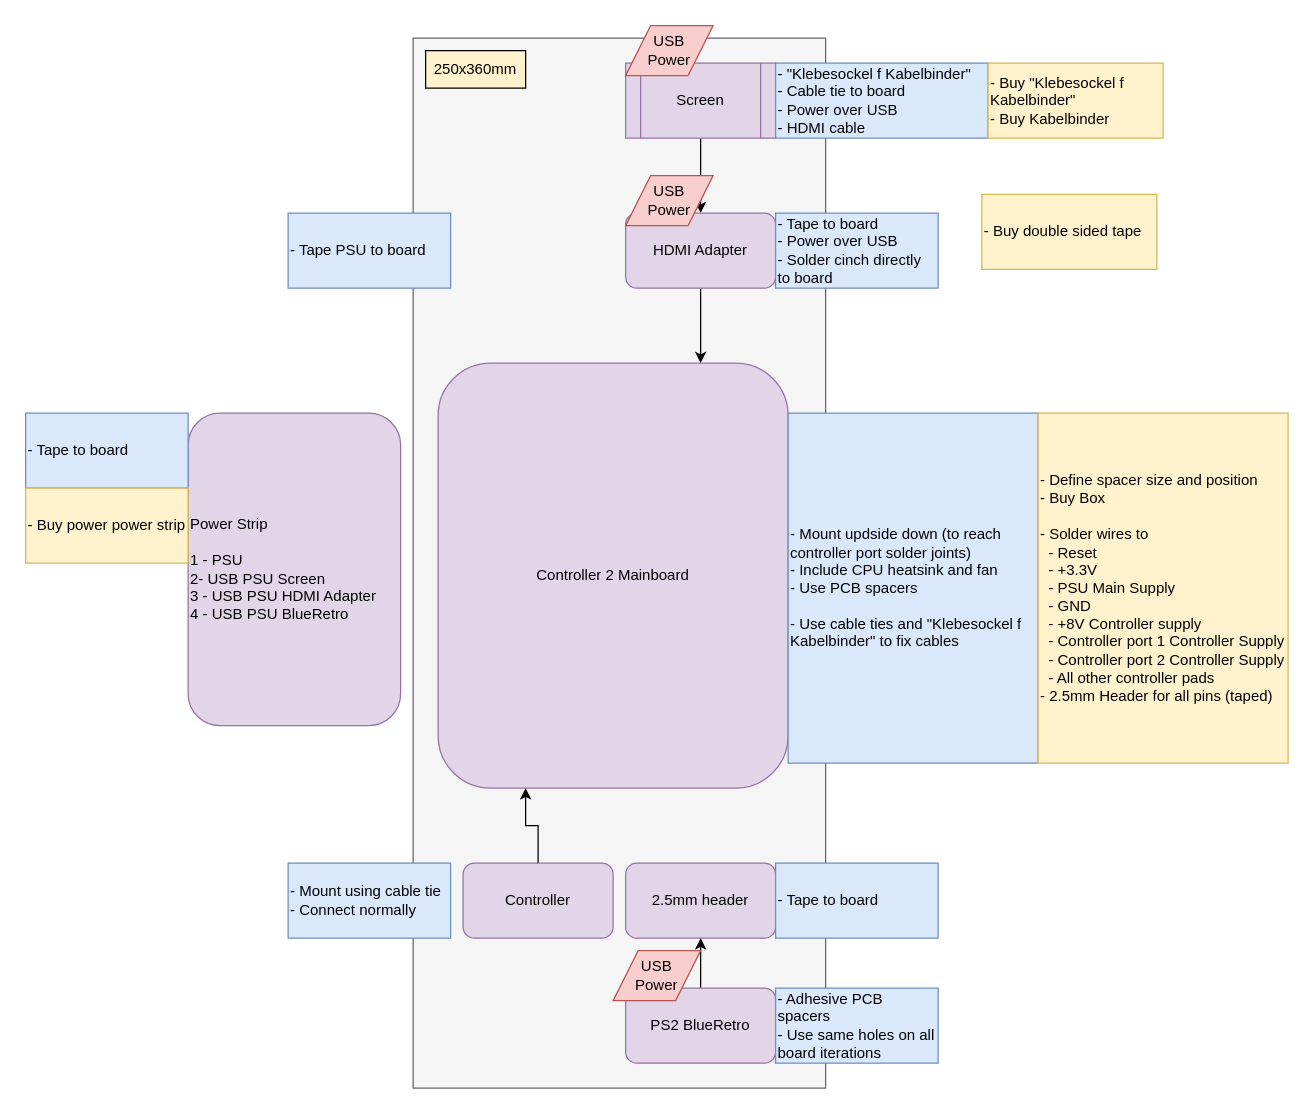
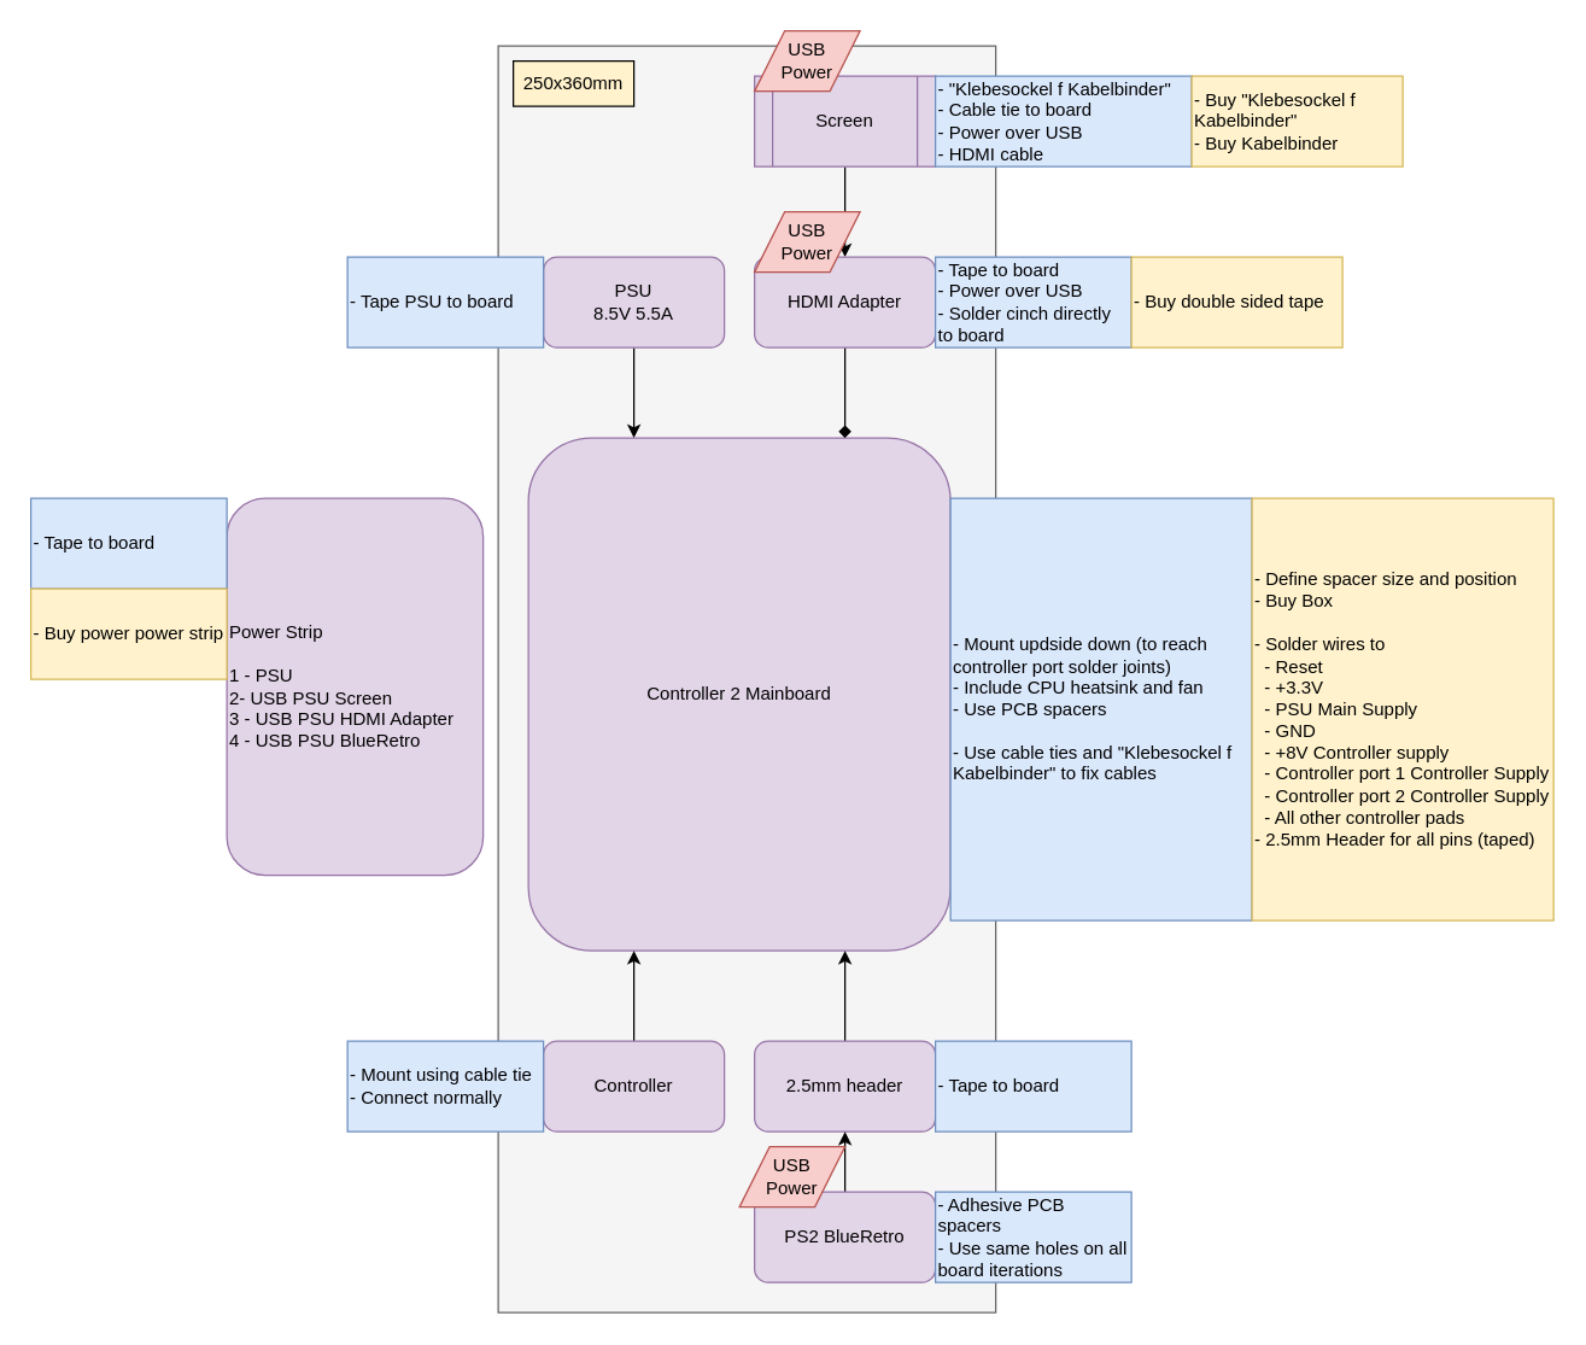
- <mxCell id="22" value="- Buy double sided tape" style="text;html=1;align=left;verticalAlign=middle;whiteSpace=wrap;rounded=0;fillColor=#fff2cc;strokeColor=#d6b656;" parent="1" vertex="1"><mxGeometry x="785" y="155" width="140" height="60" as="geometry" /></mxCell>
+ <mxCell id="22" value="- Buy double sided tape" style="text;html=1;align=left;verticalAlign=middle;whiteSpace=wrap;rounded=0;fillColor=#fff2cc;strokeColor=#d6b656;" parent="1" vertex="1"><mxGeometry x="750" y="170" width="140" height="60" as="geometry" /></mxCell>
+ <mxCell id="7" value="PSU&lt;div&gt;8.5V 5.5A&lt;/div&gt;" style="rounded=1;whiteSpace=wrap;html=1;fillColor=#e1d5e7;strokeColor=#9673a6;" parent="1" vertex="1"><mxGeometry x="360" y="170" width="120" height="60" as="geometry" /></mxCell>
+ <mxCell id="6" style="edgeStyle=orthogonalEdgeStyle;rounded=0;orthogonalLoop=1;jettySize=auto;html=1;entryX=0.25;entryY=0;entryDx=0;entryDy=0;" parent="1" source="7" target="3" edge="1"><mxGeometry relative="1" as="geometry" /></mxCell>
- <mxCell id="15" style="edgeStyle=orthogonalEdgeStyle;rounded=0;orthogonalLoop=1;jettySize=auto;html=1;entryX=0.75;entryY=0;entryDx=0;entryDy=0;" parent="1" source="16" target="3" edge="1"><mxGeometry relative="1" as="geometry" /></mxCell>
+ <mxCell id="15" style="edgeStyle=orthogonalEdgeStyle;rounded=0;orthogonalLoop=1;jettySize=auto;html=1;entryX=0.75;entryY=0;entryDx=0;entryDy=0;endArrow=diamond;" parent="1" source="16" target="3" edge="1"><mxGeometry relative="1" as="geometry" /></mxCell>
+ <mxCell id="25" style="edgeStyle=orthogonalEdgeStyle;rounded=0;orthogonalLoop=1;jettySize=auto;html=1;entryX=0.75;entryY=1;entryDx=0;entryDy=0;" parent="1" source="26" target="3" edge="1"><mxGeometry relative="1" as="geometry" /></mxCell>
- <mxCell id="11" value="Controller" style="rounded=1;whiteSpace=wrap;html=1;fillColor=#e1d5e7;strokeColor=#9673a6;" parent="1" vertex="1"><mxGeometry x="370" y="690" width="120" height="60" as="geometry" /></mxCell>
+ <mxCell id="11" value="Controller" style="rounded=1;whiteSpace=wrap;html=1;fillColor=#e1d5e7;strokeColor=#9673a6;" parent="1" vertex="1"><mxGeometry x="360" y="690" width="120" height="60" as="geometry" /></mxCell>
